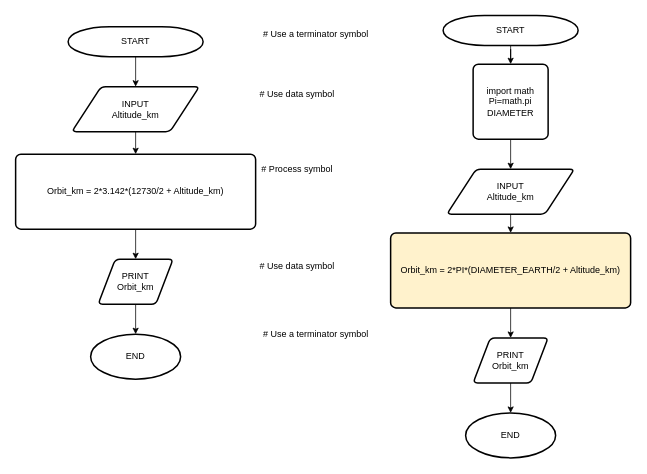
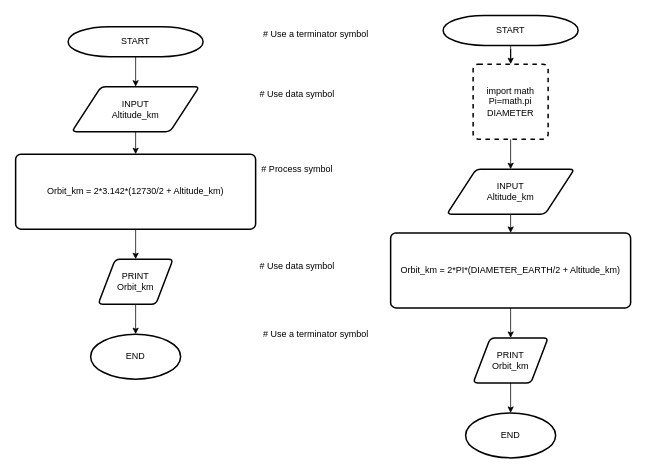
- <mxCell id="26" value="import math&lt;br&gt;Pi=math.pi&lt;br&gt;DIAMETER" style="rounded=1;whiteSpace=wrap;html=1;absoluteArcSize=1;arcSize=14;strokeWidth=2;" vertex="1" parent="1"><mxGeometry x="630" y="85" width="100" height="100" as="geometry" /></mxCell>
+ <mxCell id="26" value="import math&lt;br&gt;Pi=math.pi&lt;br&gt;DIAMETER" style="rounded=1;whiteSpace=wrap;html=1;absoluteArcSize=1;arcSize=14;strokeWidth=2;dashed=1;" vertex="1" parent="1"><mxGeometry x="630" y="85" width="100" height="100" as="geometry" /></mxCell>
- <mxCell id="21" value="Orbit_km = 2*PI*(DIAMETER_EARTH/2 + Altitude_km)" style="rounded=1;whiteSpace=wrap;html=1;absoluteArcSize=1;arcSize=14;strokeWidth=2;fillColor=#fff2cc;" vertex="1" parent="1"><mxGeometry x="520" y="310" width="320" height="100" as="geometry" /></mxCell>
+ <mxCell id="21" value="Orbit_km = 2*PI*(DIAMETER_EARTH/2 + Altitude_km)" style="rounded=1;whiteSpace=wrap;html=1;absoluteArcSize=1;arcSize=14;strokeWidth=2;" vertex="1" parent="1"><mxGeometry x="520" y="310" width="320" height="100" as="geometry" /></mxCell>
